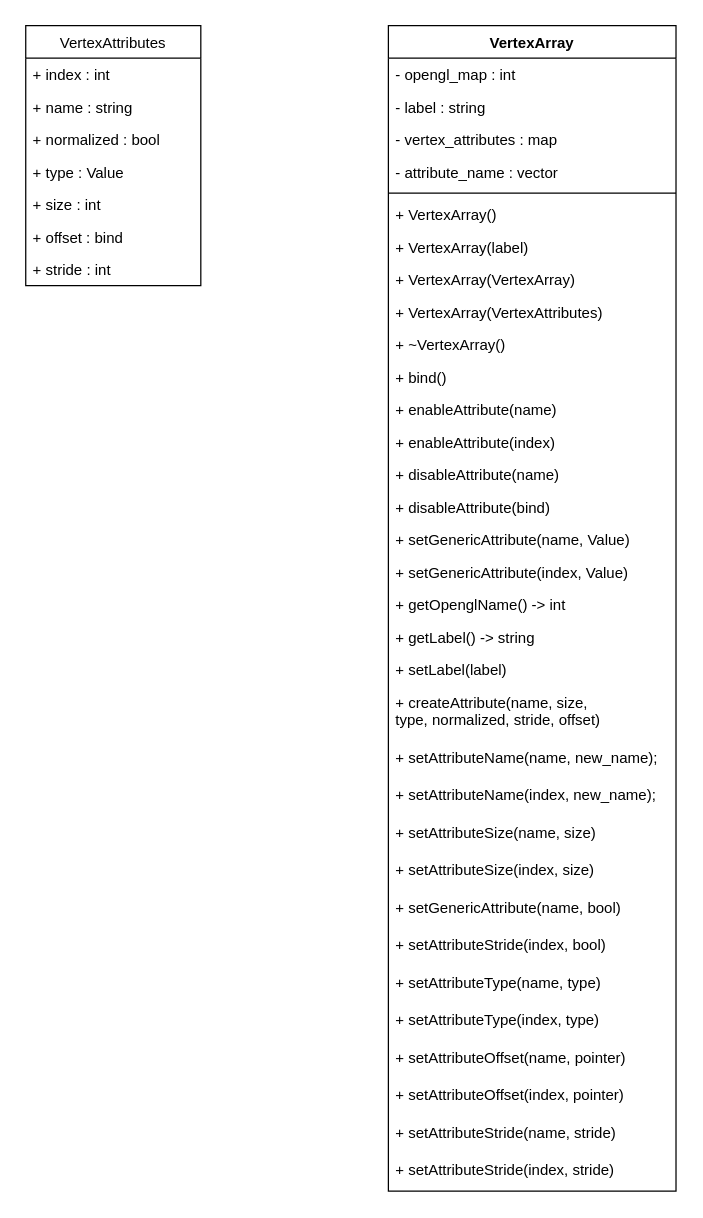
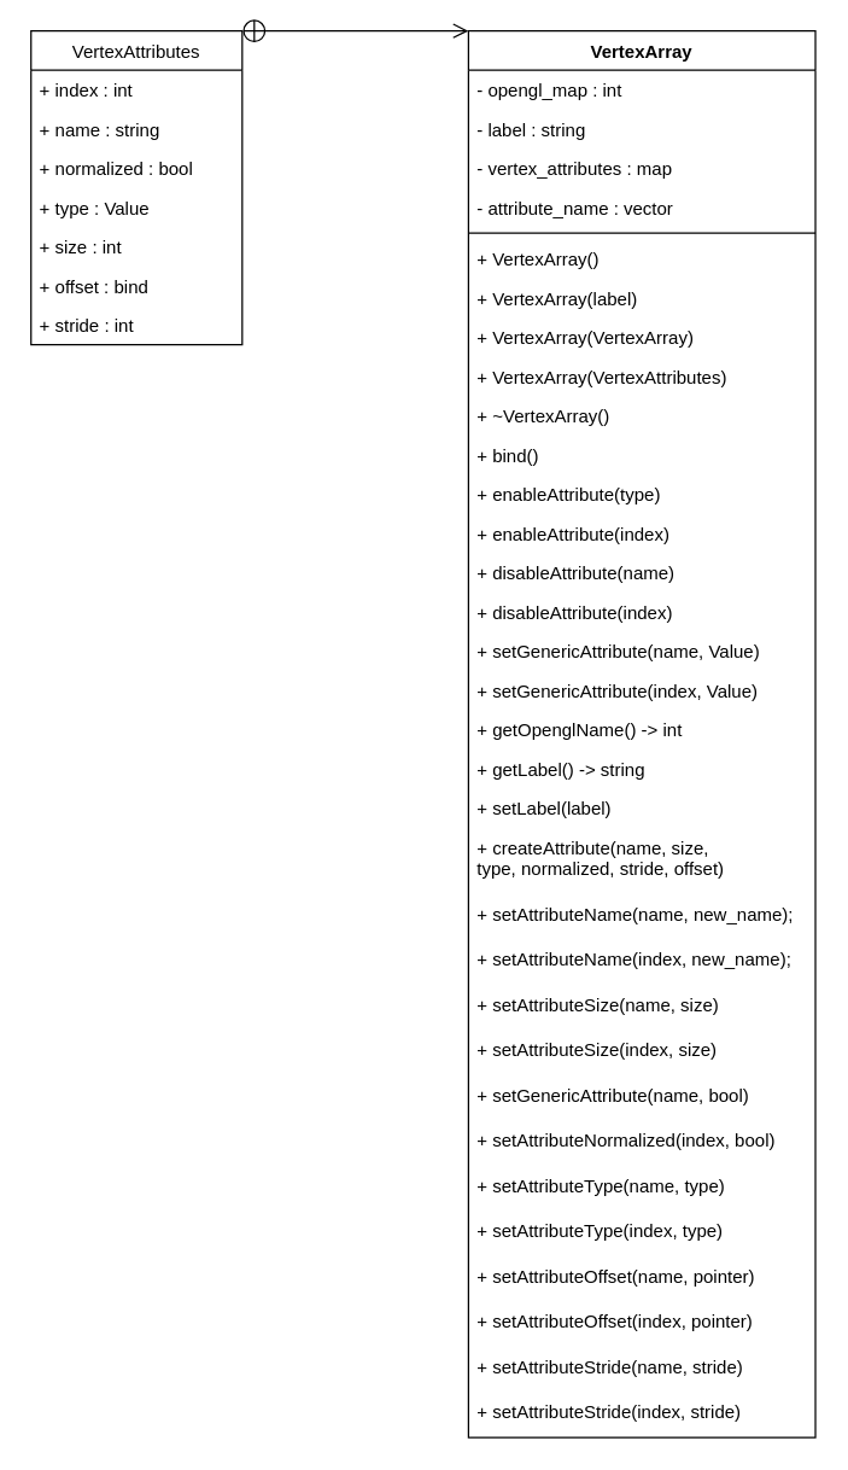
+ <mxCell id="44" value="" style="endArrow=open;startArrow=circlePlus;endFill=0;startFill=0;endSize=8;html=1;entryX=0;entryY=0;entryDx=0;entryDy=0;exitX=1;exitY=0;exitDx=0;exitDy=0;" edge="1" parent="1" source="36" target="2"><mxGeometry width="160" relative="1" as="geometry"><mxPoint x="180" y="269" as="sourcePoint" /><mxPoint x="300" y="246" as="targetPoint" /></mxGeometry></mxCell>
- <mxCell id="14" value="+ enableAttribute(name)" style="text;strokeColor=none;fillColor=none;align=left;verticalAlign=top;spacingLeft=4;spacingRight=4;overflow=hidden;rotatable=0;points=[[0,0.5],[1,0.5]];portConstraint=eastwest;" vertex="1" parent="2"><mxGeometry y="294" width="230" height="26" as="geometry" /></mxCell>
+ <mxCell id="14" value="+ enableAttribute(type)" style="text;strokeColor=none;fillColor=none;align=left;verticalAlign=top;spacingLeft=4;spacingRight=4;overflow=hidden;rotatable=0;points=[[0,0.5],[1,0.5]];portConstraint=eastwest;" vertex="1" parent="2"><mxGeometry y="294" width="230" height="26" as="geometry" /></mxCell>
- <mxCell id="17" value="+ disableAttribute(bind)" style="text;strokeColor=none;fillColor=none;align=left;verticalAlign=top;spacingLeft=4;spacingRight=4;overflow=hidden;rotatable=0;points=[[0,0.5],[1,0.5]];portConstraint=eastwest;" vertex="1" parent="2"><mxGeometry y="372" width="230" height="26" as="geometry" /></mxCell>
+ <mxCell id="17" value="+ disableAttribute(index)" style="text;strokeColor=none;fillColor=none;align=left;verticalAlign=top;spacingLeft=4;spacingRight=4;overflow=hidden;rotatable=0;points=[[0,0.5],[1,0.5]];portConstraint=eastwest;" vertex="1" parent="2"><mxGeometry y="372" width="230" height="26" as="geometry" /></mxCell>
- <mxCell id="29" value="+ setAttributeStride(index, bool)" style="text;strokeColor=none;fillColor=none;align=left;verticalAlign=top;spacingLeft=4;spacingRight=4;overflow=hidden;rotatable=0;points=[[0,0.5],[1,0.5]];portConstraint=eastwest;" vertex="1" parent="2"><mxGeometry y="722" width="230" height="30" as="geometry" /></mxCell>
+ <mxCell id="29" value="+ setAttributeNormalized(index, bool)" style="text;strokeColor=none;fillColor=none;align=left;verticalAlign=top;spacingLeft=4;spacingRight=4;overflow=hidden;rotatable=0;points=[[0,0.5],[1,0.5]];portConstraint=eastwest;" vertex="1" parent="2"><mxGeometry y="722" width="230" height="30" as="geometry" /></mxCell>
